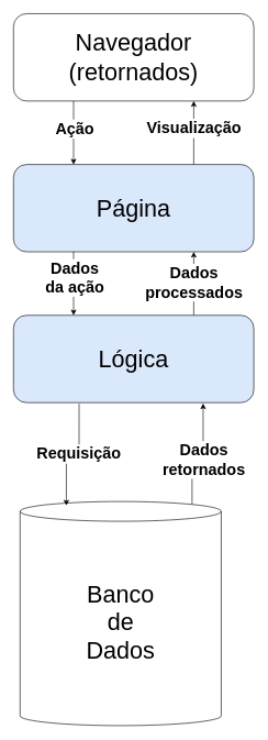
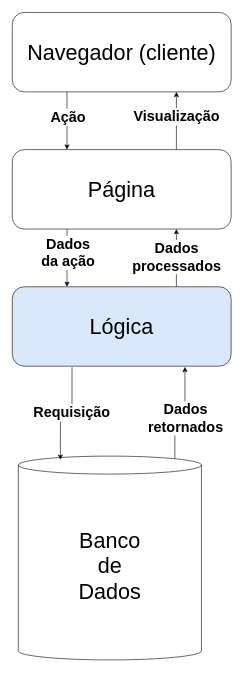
- <mxCell id="8" value="&lt;font style=&quot;font-size: 36px;&quot;&gt;Navegador (retornados)&lt;/font&gt;" style="rounded=1;whiteSpace=wrap;html=1;" parent="7" vertex="1"><mxGeometry width="365" height="132.449" as="geometry" /></mxCell>
+ <mxCell id="8" value="&lt;font style=&quot;font-size: 36px;&quot;&gt;Navegador (cliente)&lt;/font&gt;" style="rounded=1;whiteSpace=wrap;html=1;" parent="7" vertex="1"><mxGeometry width="365" height="132.449" as="geometry" /></mxCell>
- <mxCell id="9" value="&lt;font style=&quot;font-size: 36px;&quot;&gt;Página&lt;/font&gt;" style="rounded=1;whiteSpace=wrap;html=1;fillColor=#dae8fc;" parent="7" vertex="1"><mxGeometry y="228.776" width="365" height="132.449" as="geometry" /></mxCell>
+ <mxCell id="9" value="&lt;font style=&quot;font-size: 36px;&quot;&gt;Página&lt;/font&gt;" style="rounded=1;whiteSpace=wrap;html=1;" parent="7" vertex="1"><mxGeometry y="228.776" width="365" height="132.449" as="geometry" /></mxCell>
